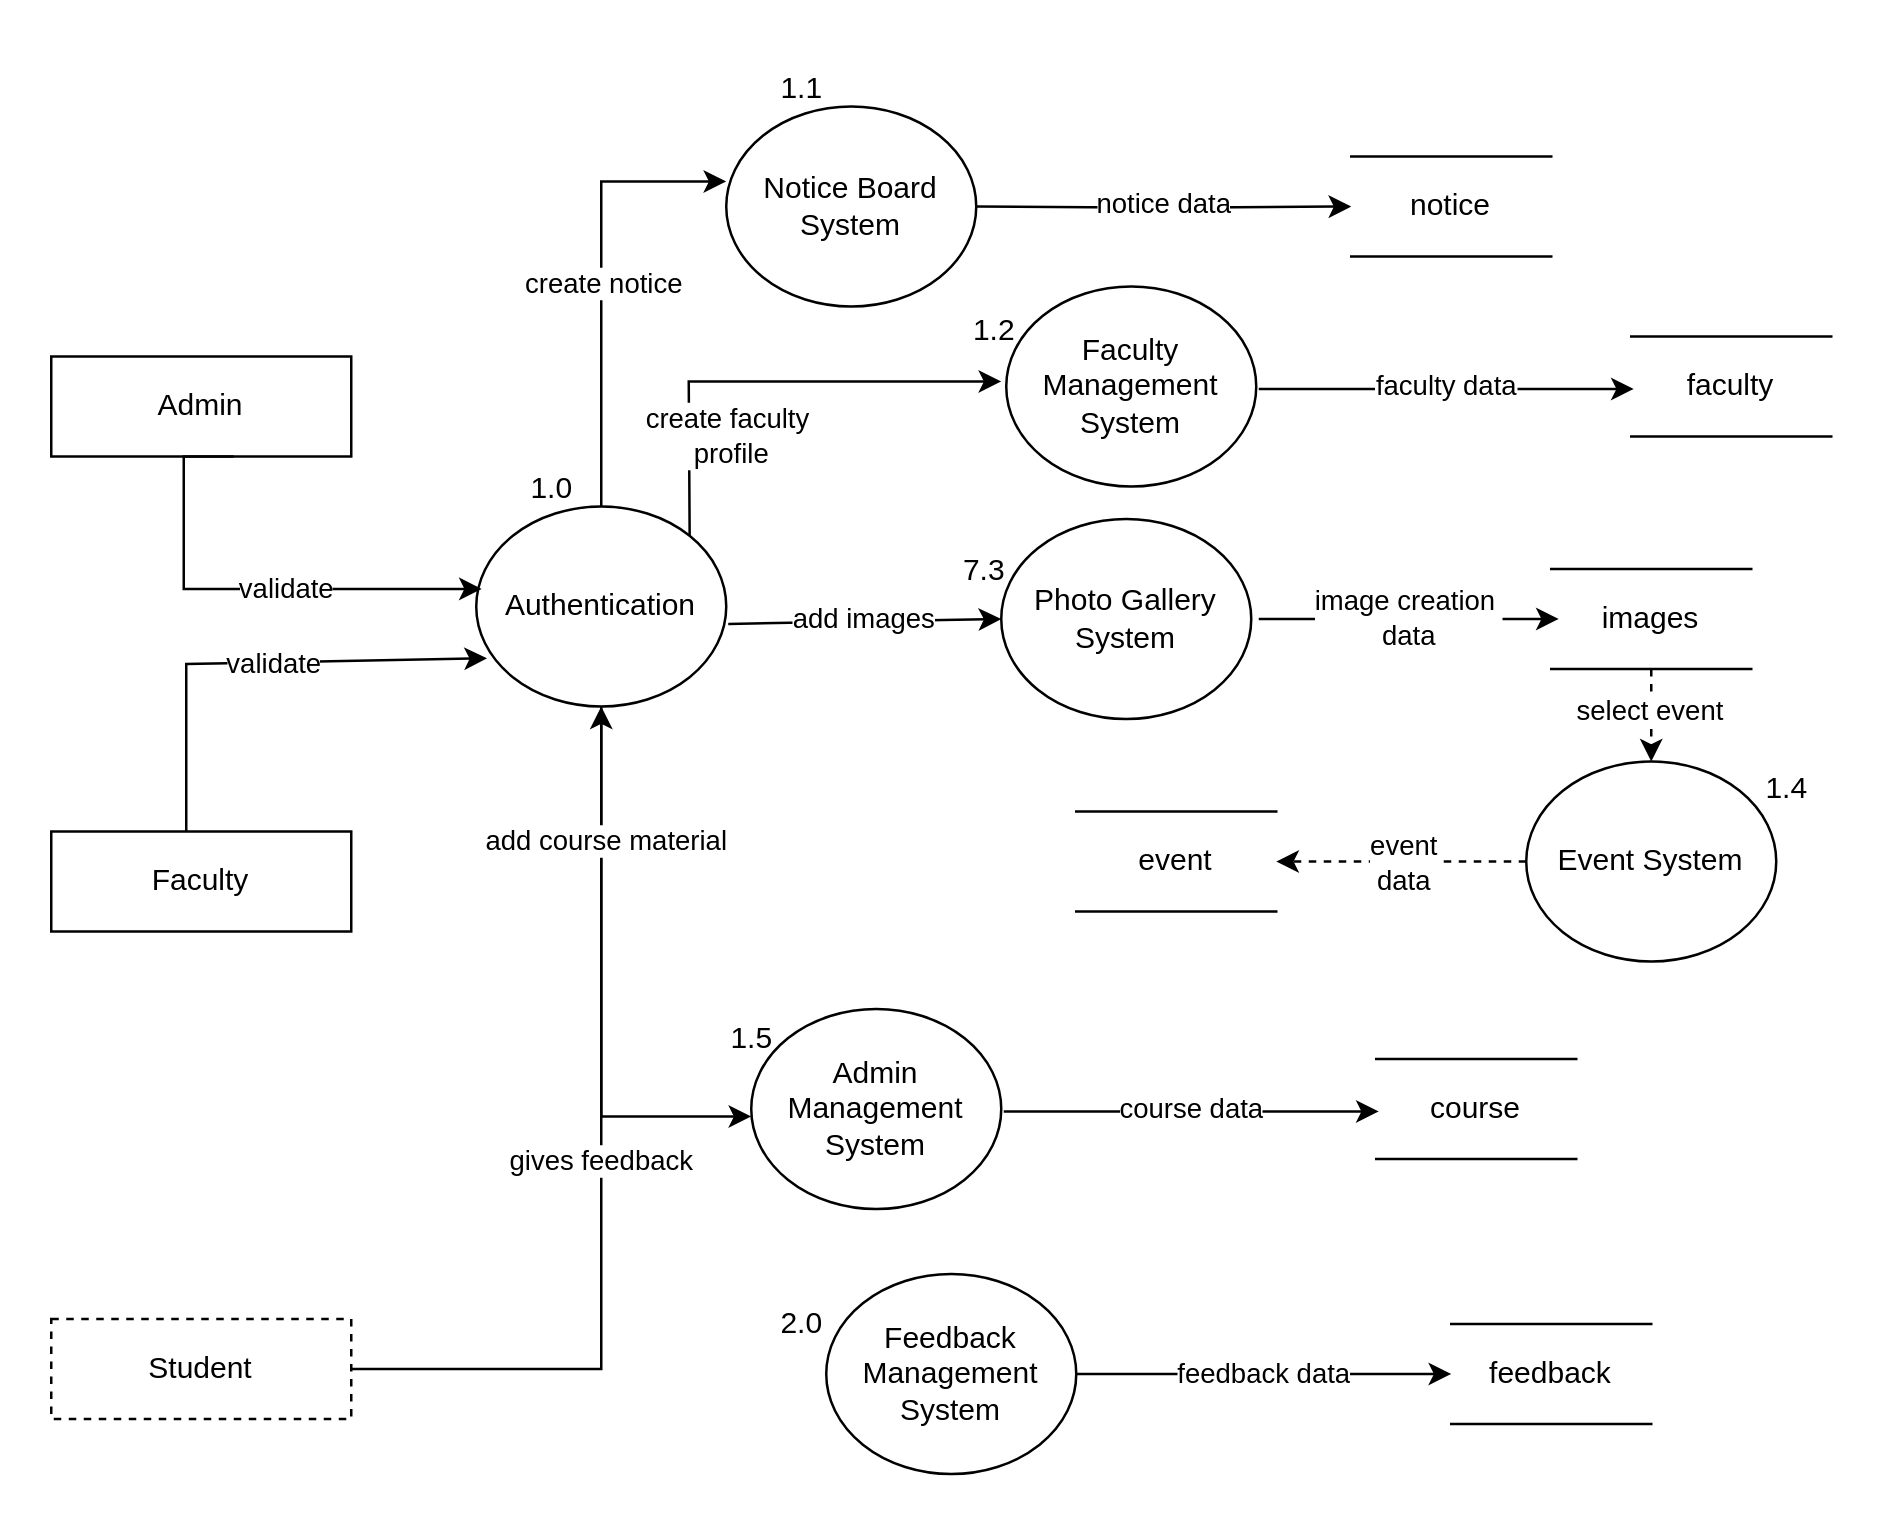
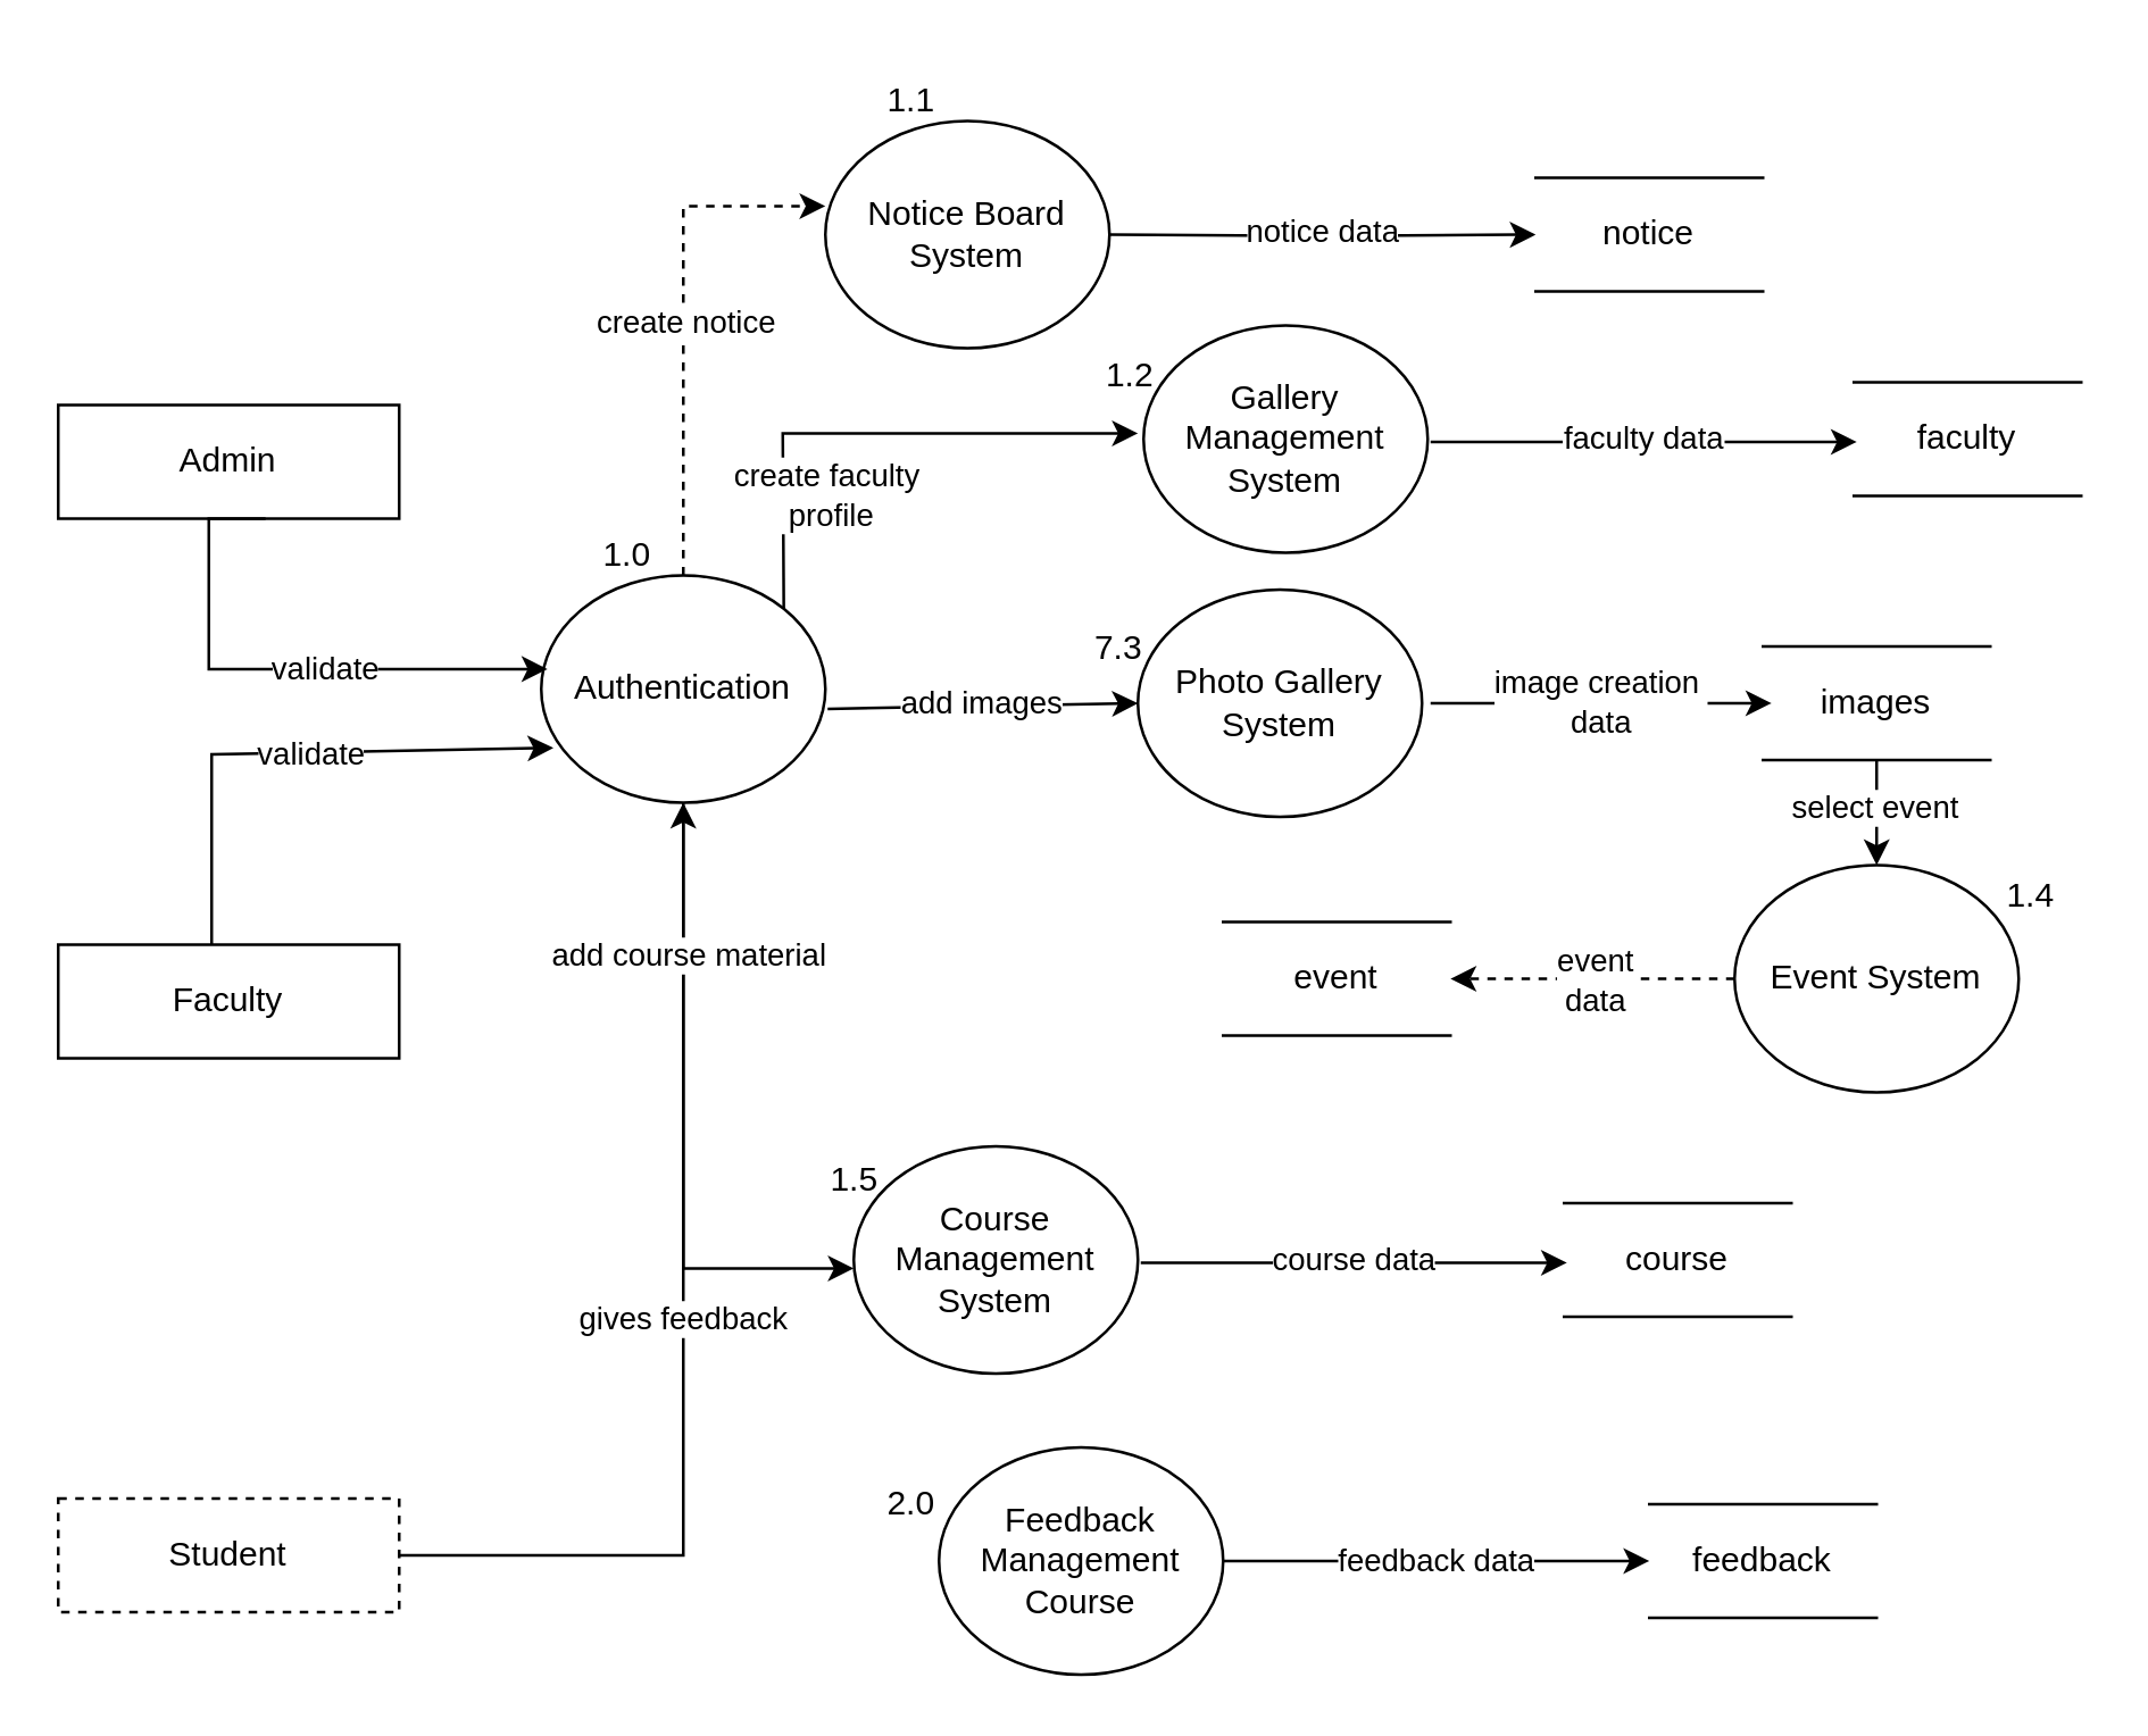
- <mxCell id="35" value="Faculty Management System" style="ellipse;whiteSpace=wrap;html=1;" vertex="1" parent="1"><mxGeometry x="402" y="114" width="100" height="80" as="geometry" /></mxCell>
+ <mxCell id="35" value="Gallery Management System" style="ellipse;whiteSpace=wrap;html=1;" vertex="1" parent="1"><mxGeometry x="402" y="114" width="100" height="80" as="geometry" /></mxCell>
- <mxCell id="20" value="" style="endArrow=classic;html=1;rounded=0;edgeStyle=orthogonalEdgeStyle;exitX=0.5;exitY=0;exitDx=0;exitDy=0;entryX=0;entryY=0.375;entryDx=0;entryDy=0;entryPerimeter=0;" parent="1" source="4" target="16" edge="1"><mxGeometry relative="1" as="geometry"><mxPoint x="410" y="192" as="sourcePoint" /><mxPoint x="510" y="192" as="targetPoint" /></mxGeometry></mxCell>
+ <mxCell id="20" value="" style="endArrow=classic;html=1;rounded=0;edgeStyle=orthogonalEdgeStyle;exitX=0.5;exitY=0;exitDx=0;exitDy=0;entryX=0;entryY=0.375;entryDx=0;entryDy=0;entryPerimeter=0;dashed=1;" parent="1" source="4" target="16" edge="1"><mxGeometry relative="1" as="geometry"><mxPoint x="410" y="192" as="sourcePoint" /><mxPoint x="510" y="192" as="targetPoint" /></mxGeometry></mxCell>
- <mxCell id="22" value="" style="endArrow=classic;html=1;rounded=0;edgeStyle=orthogonalEdgeStyle;exitX=0.5;exitY=1;exitDx=0;exitDy=0;entryX=0.5;entryY=0;entryDx=0;entryDy=0;dashed=1;" parent="1" source="7" target="10" edge="1"><mxGeometry relative="1" as="geometry"><mxPoint x="410" y="317" as="sourcePoint" /><mxPoint x="510" y="317" as="targetPoint" /></mxGeometry></mxCell>
+ <mxCell id="22" value="" style="endArrow=classic;html=1;rounded=0;edgeStyle=orthogonalEdgeStyle;exitX=0.5;exitY=1;exitDx=0;exitDy=0;entryX=0.5;entryY=0;entryDx=0;entryDy=0;" parent="1" source="7" target="10" edge="1"><mxGeometry relative="1" as="geometry"><mxPoint x="410" y="317" as="sourcePoint" /><mxPoint x="510" y="317" as="targetPoint" /></mxGeometry></mxCell>
- <mxCell id="26" value="Admin Management System" style="ellipse;whiteSpace=wrap;html=1;" vertex="1" parent="1"><mxGeometry x="300" y="403" width="100" height="80" as="geometry" /></mxCell>
+ <mxCell id="26" value="Course Management System" style="ellipse;whiteSpace=wrap;html=1;" vertex="1" parent="1"><mxGeometry x="300" y="403" width="100" height="80" as="geometry" /></mxCell>
- <mxCell id="12" value="Feedback Management System" style="ellipse;whiteSpace=wrap;html=1;" parent="1" vertex="1"><mxGeometry x="330" y="509" width="100" height="80" as="geometry" /></mxCell>
+ <mxCell id="12" value="Feedback Management Course" style="ellipse;whiteSpace=wrap;html=1;" parent="1" vertex="1"><mxGeometry x="330" y="509" width="100" height="80" as="geometry" /></mxCell>
